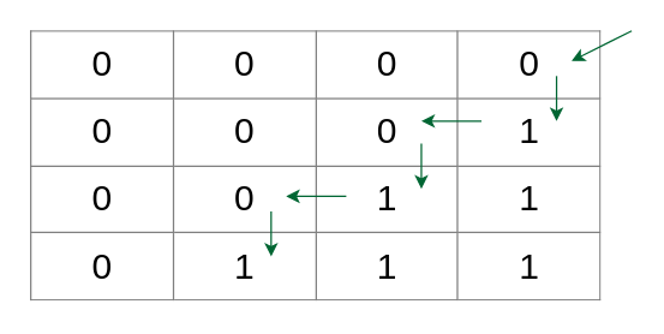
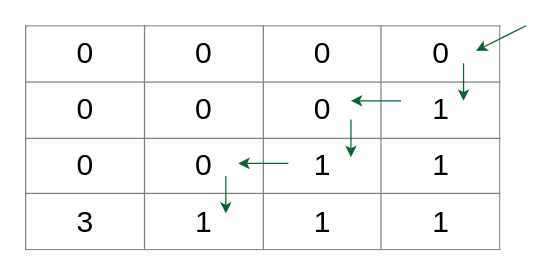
- <mxCell id="2" value="&lt;table border=&quot;1&quot; width=&quot;100%&quot; style=&quot;width: 100% ; height: 100% ; border-collapse: collapse ; font-size: 24px&quot;&gt;&lt;tbody style=&quot;font-size: 24px&quot;&gt;&lt;tr style=&quot;font-size: 24px&quot;&gt;&lt;td align=&quot;center&quot; style=&quot;font-size: 24px&quot;&gt;0&lt;/td&gt;&lt;td align=&quot;center&quot; style=&quot;font-size: 24px&quot;&gt;0&lt;/td&gt;&lt;td align=&quot;center&quot; style=&quot;font-size: 24px&quot;&gt;0&lt;/td&gt;&lt;td style=&quot;text-align: center&quot;&gt;0&lt;/td&gt;&lt;/tr&gt;&lt;tr style=&quot;font-size: 24px&quot;&gt;&lt;td align=&quot;center&quot; style=&quot;font-size: 24px&quot;&gt;0&lt;/td&gt;&lt;td align=&quot;center&quot; style=&quot;font-size: 24px&quot;&gt;0&lt;/td&gt;&lt;td align=&quot;center&quot; style=&quot;font-size: 24px&quot;&gt;0&lt;/td&gt;&lt;td style=&quot;text-align: center&quot;&gt;1&lt;/td&gt;&lt;/tr&gt;&lt;tr style=&quot;font-size: 24px&quot;&gt;&lt;td align=&quot;center&quot; style=&quot;font-size: 24px&quot;&gt;0&lt;/td&gt;&lt;td align=&quot;center&quot; style=&quot;font-size: 24px&quot;&gt;0&lt;/td&gt;&lt;td align=&quot;center&quot; style=&quot;font-size: 24px&quot;&gt;1&lt;/td&gt;&lt;td style=&quot;text-align: center&quot;&gt;1&lt;/td&gt;&lt;/tr&gt;&lt;tr&gt;&lt;td style=&quot;text-align: center&quot;&gt;0&lt;/td&gt;&lt;td style=&quot;text-align: center&quot;&gt;1&lt;/td&gt;&lt;td style=&quot;text-align: center&quot;&gt;1&lt;/td&gt;&lt;td style=&quot;text-align: center&quot;&gt;1&lt;/td&gt;&lt;/tr&gt;&lt;/tbody&gt;&lt;/table&gt;" style="text;html=1;strokeColor=none;fillColor=none;overflow=fill;fontSize=24;" vertex="1" parent="1"><mxGeometry x="20" y="20" width="380" height="180" as="geometry" /></mxCell>
+ <mxCell id="2" value="&lt;table border=&quot;1&quot; width=&quot;100%&quot; style=&quot;width: 100% ; height: 100% ; border-collapse: collapse ; font-size: 24px&quot;&gt;&lt;tbody style=&quot;font-size: 24px&quot;&gt;&lt;tr style=&quot;font-size: 24px&quot;&gt;&lt;td align=&quot;center&quot; style=&quot;font-size: 24px&quot;&gt;0&lt;/td&gt;&lt;td align=&quot;center&quot; style=&quot;font-size: 24px&quot;&gt;0&lt;/td&gt;&lt;td align=&quot;center&quot; style=&quot;font-size: 24px&quot;&gt;0&lt;/td&gt;&lt;td style=&quot;text-align: center&quot;&gt;0&lt;/td&gt;&lt;/tr&gt;&lt;tr style=&quot;font-size: 24px&quot;&gt;&lt;td align=&quot;center&quot; style=&quot;font-size: 24px&quot;&gt;0&lt;/td&gt;&lt;td align=&quot;center&quot; style=&quot;font-size: 24px&quot;&gt;0&lt;/td&gt;&lt;td align=&quot;center&quot; style=&quot;font-size: 24px&quot;&gt;0&lt;/td&gt;&lt;td style=&quot;text-align: center&quot;&gt;1&lt;/td&gt;&lt;/tr&gt;&lt;tr style=&quot;font-size: 24px&quot;&gt;&lt;td align=&quot;center&quot; style=&quot;font-size: 24px&quot;&gt;0&lt;/td&gt;&lt;td align=&quot;center&quot; style=&quot;font-size: 24px&quot;&gt;0&lt;/td&gt;&lt;td align=&quot;center&quot; style=&quot;font-size: 24px&quot;&gt;1&lt;/td&gt;&lt;td style=&quot;text-align: center&quot;&gt;1&lt;/td&gt;&lt;/tr&gt;&lt;tr&gt;&lt;td style=&quot;text-align: center&quot;&gt;3&lt;/td&gt;&lt;td style=&quot;text-align: center&quot;&gt;1&lt;/td&gt;&lt;td style=&quot;text-align: center&quot;&gt;1&lt;/td&gt;&lt;td style=&quot;text-align: center&quot;&gt;1&lt;/td&gt;&lt;/tr&gt;&lt;/tbody&gt;&lt;/table&gt;" style="text;html=1;strokeColor=none;fillColor=none;overflow=fill;fontSize=24;" vertex="1" parent="1"><mxGeometry x="20" y="20" width="380" height="180" as="geometry" /></mxCell>
